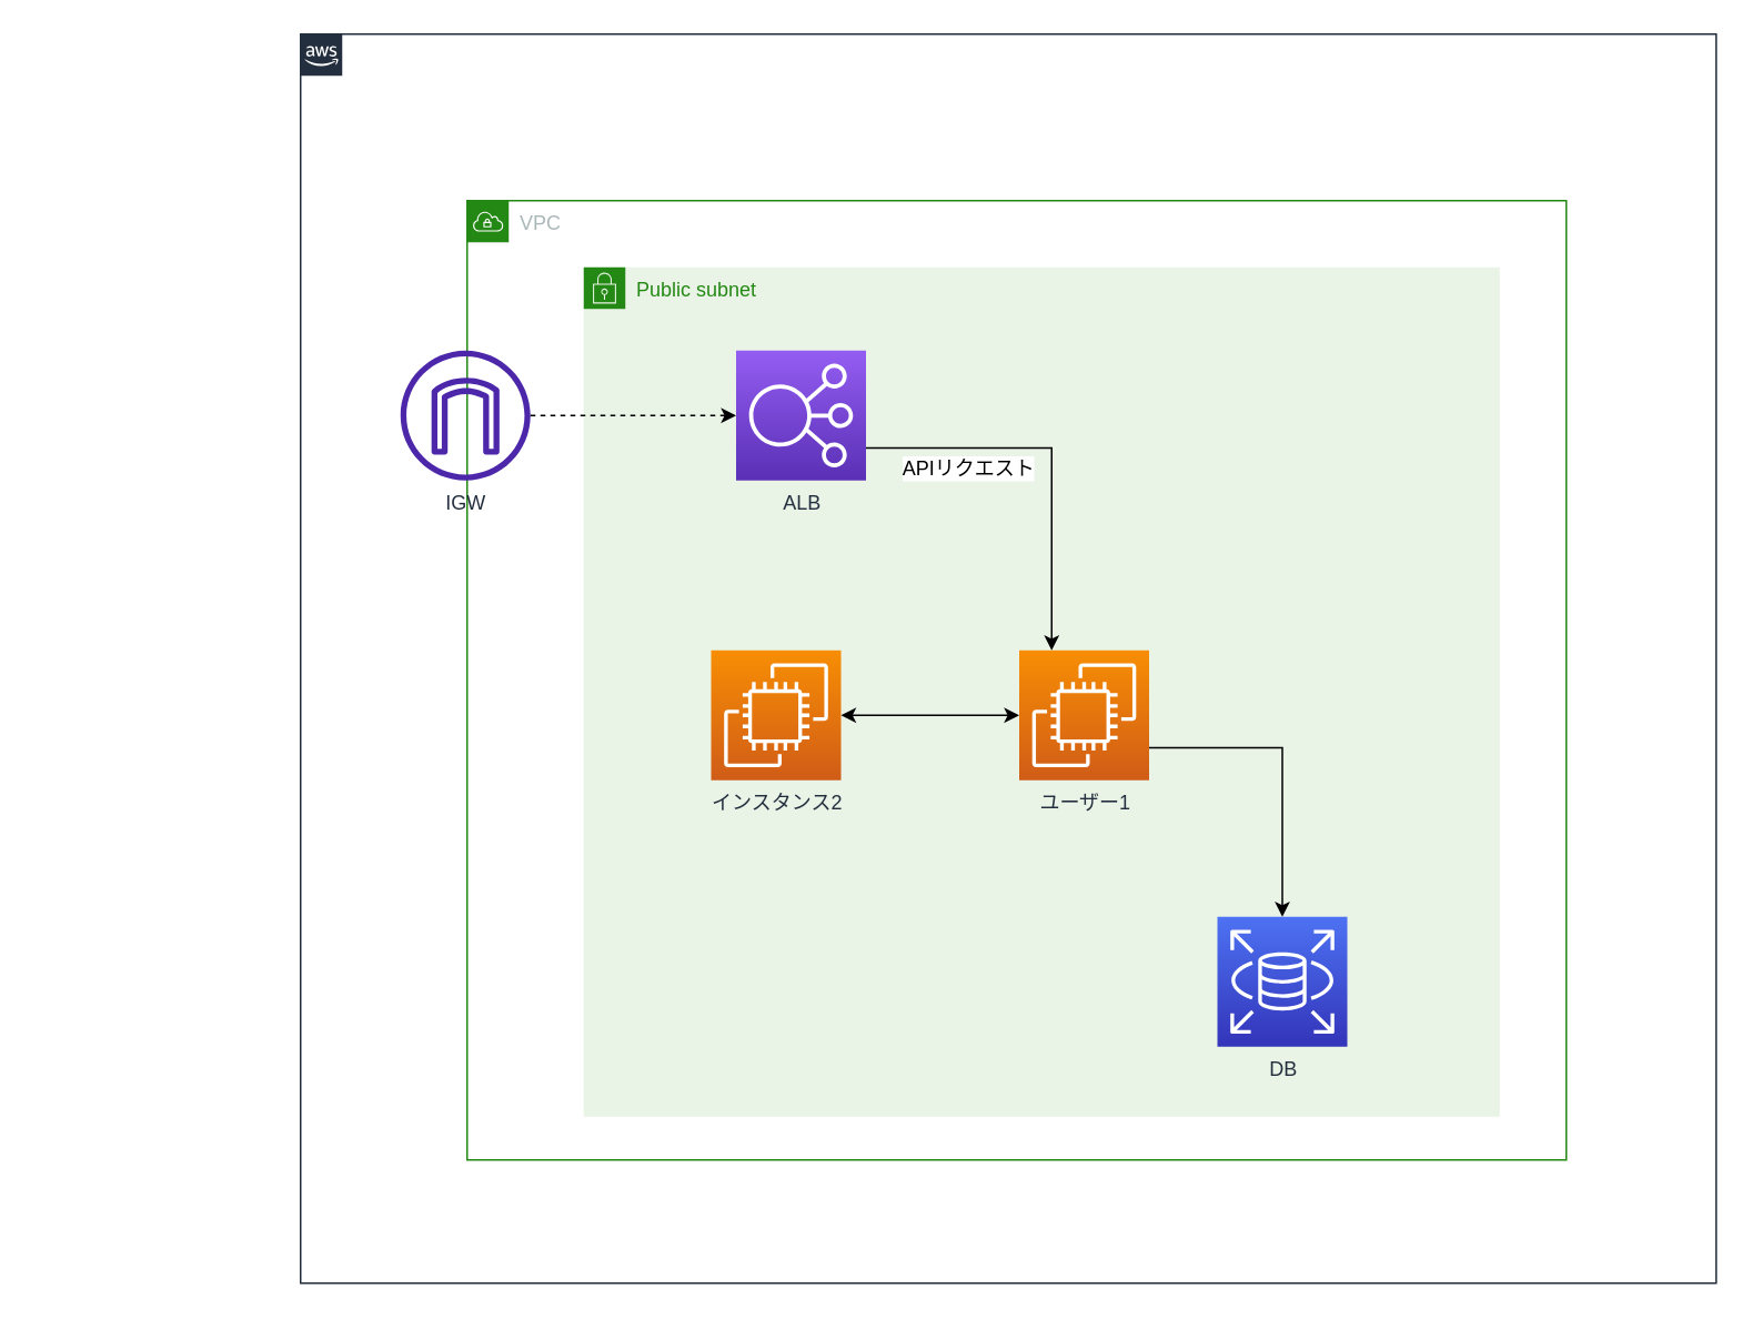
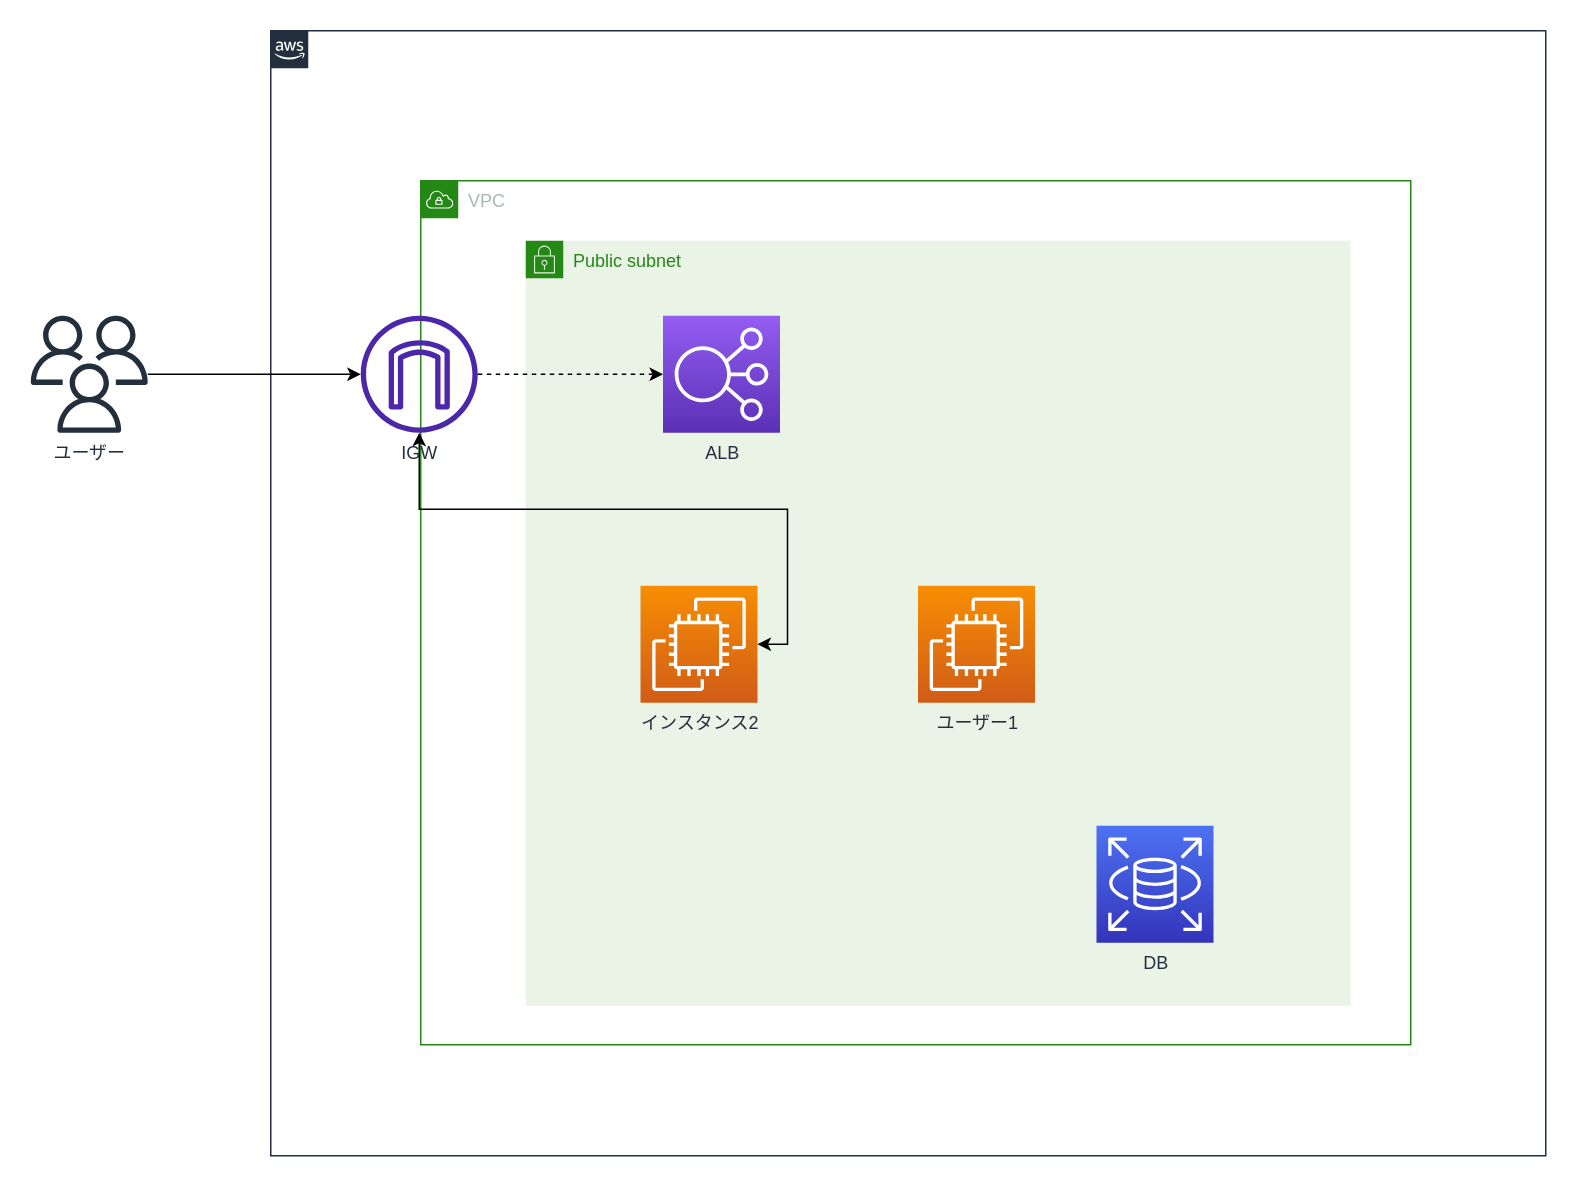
+ <mxCell id="14" value="ユーザー" style="sketch=0;outlineConnect=0;fontColor=#232F3E;gradientColor=none;fillColor=#232F3D;strokeColor=none;dashed=0;verticalLabelPosition=bottom;verticalAlign=top;align=center;html=1;fontSize=12;fontStyle=0;aspect=fixed;pointerEvents=1;shape=mxgraph.aws4.users;" vertex="1" parent="2"><mxGeometry x="-160" y="190" width="78" height="78" as="geometry" /></mxCell>
+ <mxCell id="16" value="" style="edgeStyle=orthogonalEdgeStyle;rounded=0;orthogonalLoop=1;jettySize=auto;html=1;entryX=0;entryY=0.5;entryDx=0;entryDy=0;entryPerimeter=0;" edge="1" parent="2" source="14" target="13"><mxGeometry relative="1" as="geometry"><mxPoint x="-82" y="249" as="sourcePoint" /><mxPoint x="262" y="249" as="targetPoint" /></mxGeometry></mxCell>
- <mxCell id="5" style="edgeStyle=orthogonalEdgeStyle;rounded=0;orthogonalLoop=1;jettySize=auto;html=1;exitX=1;exitY=0.75;exitDx=0;exitDy=0;exitPerimeter=0;entryX=0.25;entryY=0;entryDx=0;entryDy=0;entryPerimeter=0;" edge="1" parent="4" source="7" target="9"><mxGeometry relative="1" as="geometry" /></mxCell>
- <mxCell id="6" value="APIリクエスト" style="edgeLabel;html=1;align=center;verticalAlign=middle;resizable=0;points=[];fontSize=12;" connectable="0" vertex="1" parent="5"><mxGeometry x="0.398" y="-1" relative="1" as="geometry"><mxPoint x="-50" y="-40" as="offset" /></mxGeometry></mxCell>
- <mxCell id="11" style="edgeStyle=orthogonalEdgeStyle;rounded=0;orthogonalLoop=1;jettySize=auto;html=1;exitX=1;exitY=0.5;exitDx=0;exitDy=0;exitPerimeter=0;entryX=0;entryY=0.5;entryDx=0;entryDy=0;entryPerimeter=0;startArrow=classic;startFill=1;" edge="1" parent="4" source="12" target="9"><mxGeometry relative="1" as="geometry" /></mxCell>
+ <mxCell id="11" style="edgeStyle=orthogonalEdgeStyle;rounded=0;orthogonalLoop=1;jettySize=auto;html=1;exitX=1;exitY=0.5;exitDx=0;exitDy=0;exitPerimeter=0;startArrow=classic;startFill=1;" edge="1" parent="4" source="12" target="13"><mxGeometry relative="1" as="geometry" /></mxCell>
- <mxCell id="8" style="edgeStyle=orthogonalEdgeStyle;rounded=0;orthogonalLoop=1;jettySize=auto;html=1;exitX=1;exitY=0.75;exitDx=0;exitDy=0;exitPerimeter=0;entryX=0.5;entryY=0;entryDx=0;entryDy=0;entryPerimeter=0;" edge="1" parent="4" source="9" target="10"><mxGeometry relative="1" as="geometry" /></mxCell>
